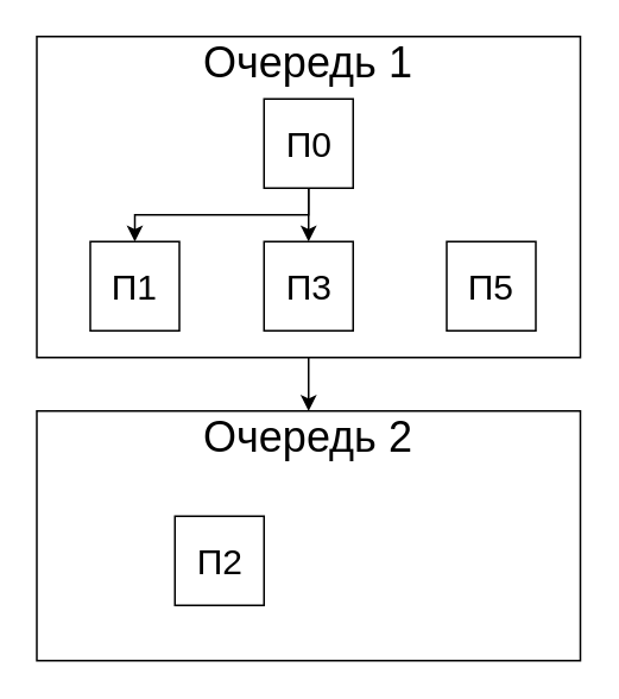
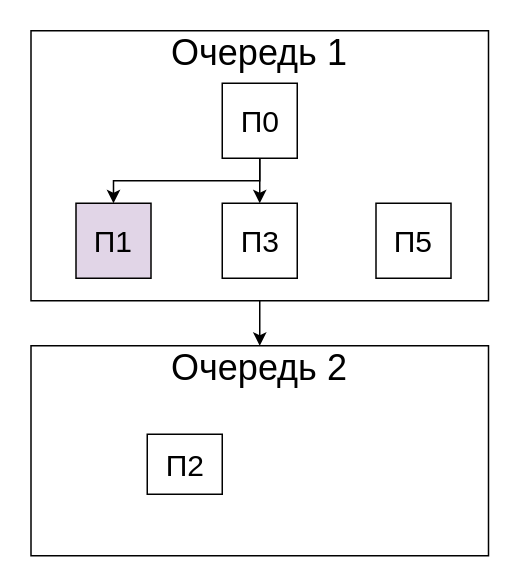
- <mxCell id="9" value="&lt;font style=&quot;font-size: 20px;&quot;&gt;П1&lt;/font&gt;" style="whiteSpace=wrap;html=1;aspect=fixed;" vertex="1" parent="1"><mxGeometry x="50" y="135" width="50" height="50" as="geometry" /></mxCell>
+ <mxCell id="9" value="&lt;font style=&quot;font-size: 20px;&quot;&gt;П1&lt;/font&gt;" style="whiteSpace=wrap;html=1;aspect=fixed;fillColor=#e1d5e7;" vertex="1" parent="1"><mxGeometry x="50" y="135" width="50" height="50" as="geometry" /></mxCell>
- <mxCell id="13" value="&lt;font style=&quot;font-size: 20px;&quot;&gt;П2&lt;/font&gt;" style="whiteSpace=wrap;html=1;aspect=fixed;" vertex="1" parent="1"><mxGeometry x="97.5" y="289" width="50" height="50" as="geometry" /></mxCell>
+ <mxCell id="13" value="&lt;font style=&quot;font-size: 20px;&quot;&gt;П2&lt;/font&gt;" style="whiteSpace=wrap;html=1;aspect=fixed;" vertex="1" parent="1"><mxGeometry x="97.5" y="289" width="50" height="40" as="geometry" /></mxCell>
